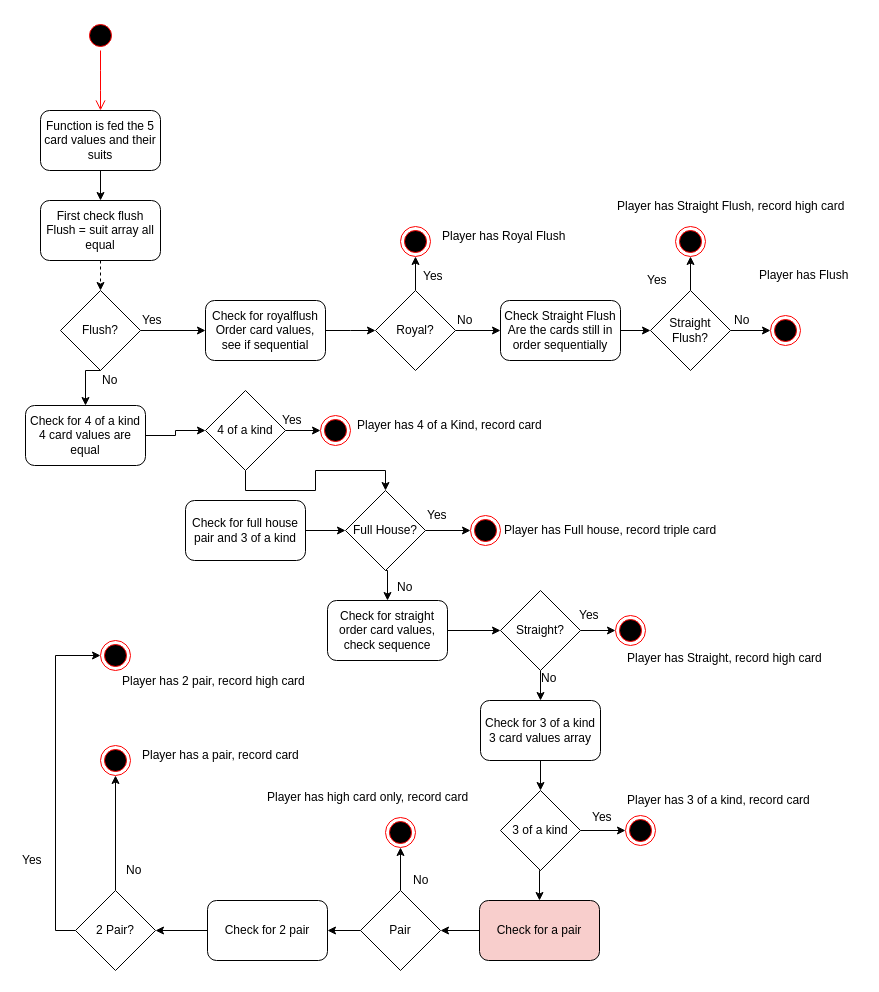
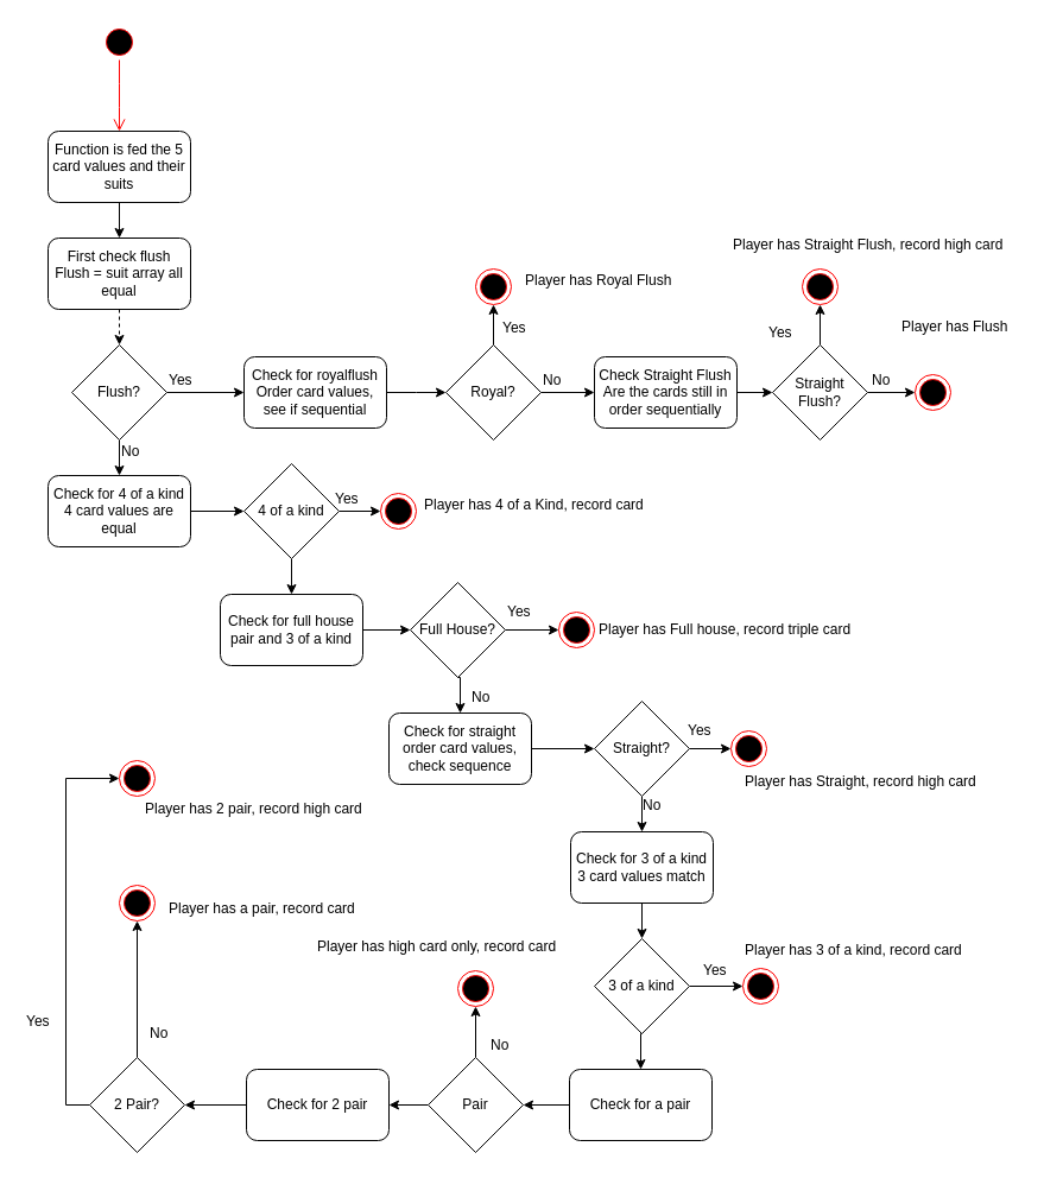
- <mxCell id="24" value="Check for 4 of a kind&lt;br&gt;4 card values are equal&lt;br&gt;" style="rounded=1;whiteSpace=wrap;html=1;" vertex="1" parent="1"><mxGeometry x="25" y="405" width="120" height="60" as="geometry" /></mxCell>
+ <mxCell id="24" value="Check for 4 of a kind&lt;br&gt;4 card values are equal&lt;br&gt;" style="rounded=1;whiteSpace=wrap;html=1;" vertex="1" parent="1"><mxGeometry x="40" y="400" width="120" height="60" as="geometry" /></mxCell>
- <mxCell id="27" style="edgeStyle=orthogonalEdgeStyle;rounded=0;orthogonalLoop=1;jettySize=auto;html=1;exitX=0.5;exitY=1;exitDx=0;exitDy=0;" edge="1" parent="1" source="28" target="39"><mxGeometry relative="1" as="geometry" /></mxCell>
+ <mxCell id="27" style="edgeStyle=orthogonalEdgeStyle;rounded=0;orthogonalLoop=1;jettySize=auto;html=1;exitX=0.5;exitY=1;exitDx=0;exitDy=0;entryX=0.5;entryY=0;entryDx=0;entryDy=0;" edge="1" parent="1" source="28" target="34"><mxGeometry relative="1" as="geometry" /></mxCell>
- <mxCell id="50" value="Check for 3 of a kind&lt;br&gt;3 card values array&lt;br&gt;" style="rounded=1;whiteSpace=wrap;html=1;" vertex="1" parent="1"><mxGeometry x="480" y="700" width="120" height="60" as="geometry" /></mxCell>
+ <mxCell id="50" value="Check for 3 of a kind&lt;br&gt;3 card values match&lt;br&gt;" style="rounded=1;whiteSpace=wrap;html=1;" vertex="1" parent="1"><mxGeometry x="480" y="700" width="120" height="60" as="geometry" /></mxCell>
- <mxCell id="73" value="Player has a pair, record card" style="text;html=1;resizable=0;points=[];autosize=1;align=left;verticalAlign=top;spacingTop=-4;" vertex="1" parent="1"><mxGeometry x="140" y="745" width="170" height="20" as="geometry" /></mxCell>
+ <mxCell id="73" value="Player has a pair, record card" style="text;html=1;resizable=0;points=[];autosize=1;align=left;verticalAlign=top;spacingTop=-4;" vertex="1" parent="1"><mxGeometry x="140" y="755" width="170" height="20" as="geometry" /></mxCell>
- <mxCell id="59" value="Check for a pair" style="rounded=1;whiteSpace=wrap;html=1;fillColor=#f8cecc;" vertex="1" parent="1"><mxGeometry x="479" y="900" width="120" height="60" as="geometry" /></mxCell>
+ <mxCell id="59" value="Check for a pair" style="rounded=1;whiteSpace=wrap;html=1;" vertex="1" parent="1"><mxGeometry x="479" y="900" width="120" height="60" as="geometry" /></mxCell>
